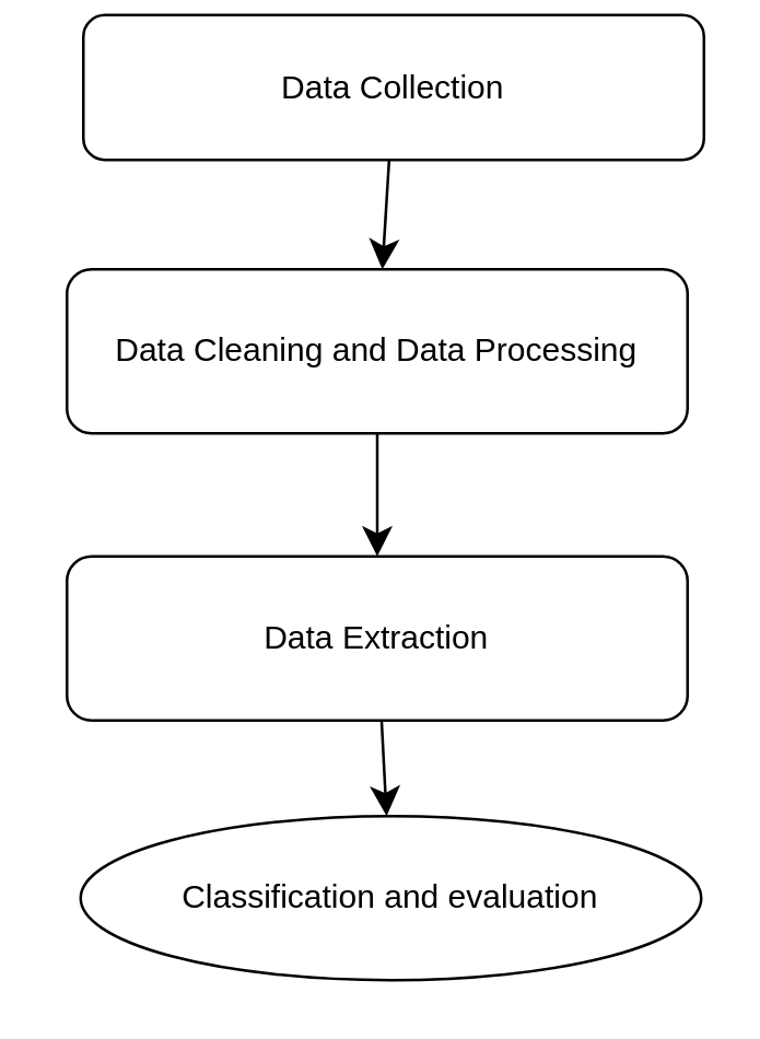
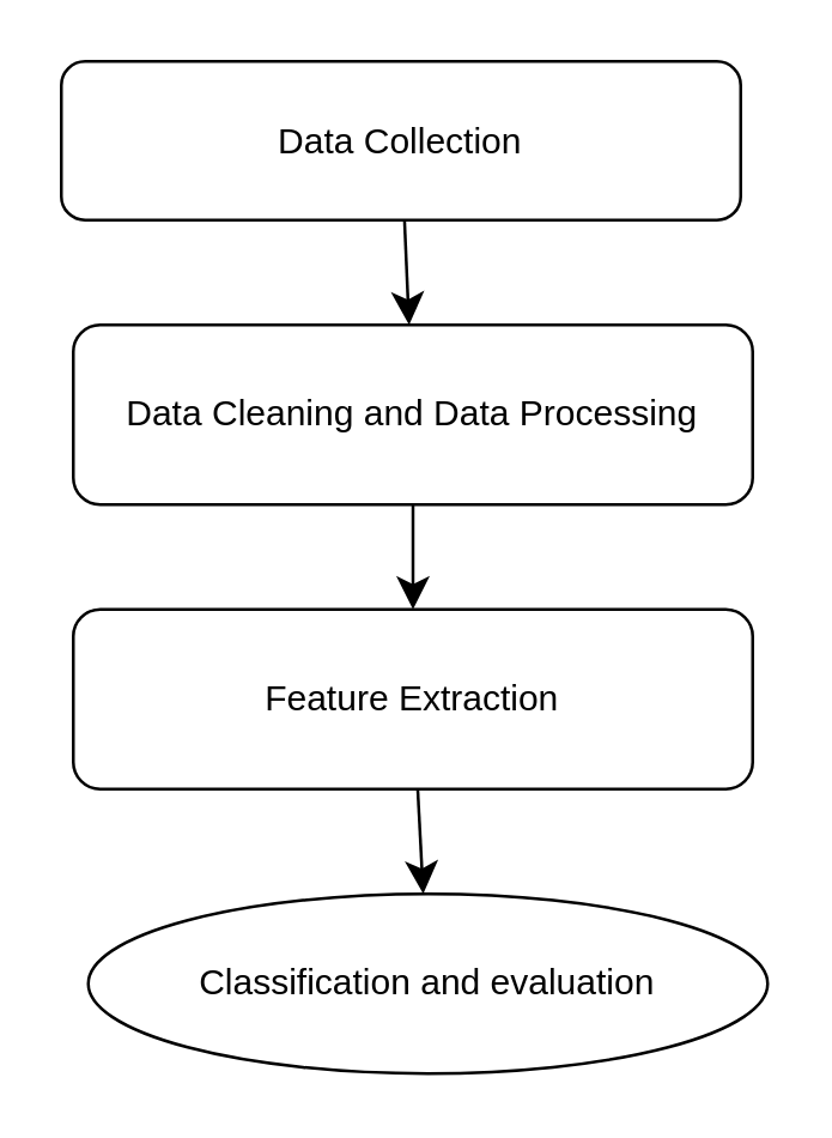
- <mxCell id="3" value="Data Collection" style="rounded=1;whiteSpace=wrap;html=1;" vertex="1" parent="1"><mxGeometry x="30" y="5" width="227" height="53" as="geometry" /></mxCell>
+ <mxCell id="3" value="Data Collection" style="rounded=1;whiteSpace=wrap;html=1;" vertex="1" parent="1"><mxGeometry x="20" y="20" width="227" height="53" as="geometry" /></mxCell>
- <mxCell id="5" value="Data Cleaning and Data Processing" style="rounded=1;whiteSpace=wrap;html=1;" vertex="1" parent="1"><mxGeometry x="24" y="98" width="227" height="60" as="geometry" /></mxCell>
+ <mxCell id="5" value="Data Cleaning and Data Processing" style="rounded=1;whiteSpace=wrap;html=1;" vertex="1" parent="1"><mxGeometry x="24" y="108" width="227" height="60" as="geometry" /></mxCell>
- <mxCell id="7" value="Data Extraction" style="rounded=1;whiteSpace=wrap;html=1;" vertex="1" parent="1"><mxGeometry x="24" y="203" width="227" height="60" as="geometry" /></mxCell>
+ <mxCell id="7" value="Feature Extraction" style="rounded=1;whiteSpace=wrap;html=1;" vertex="1" parent="1"><mxGeometry x="24" y="203" width="227" height="60" as="geometry" /></mxCell>
